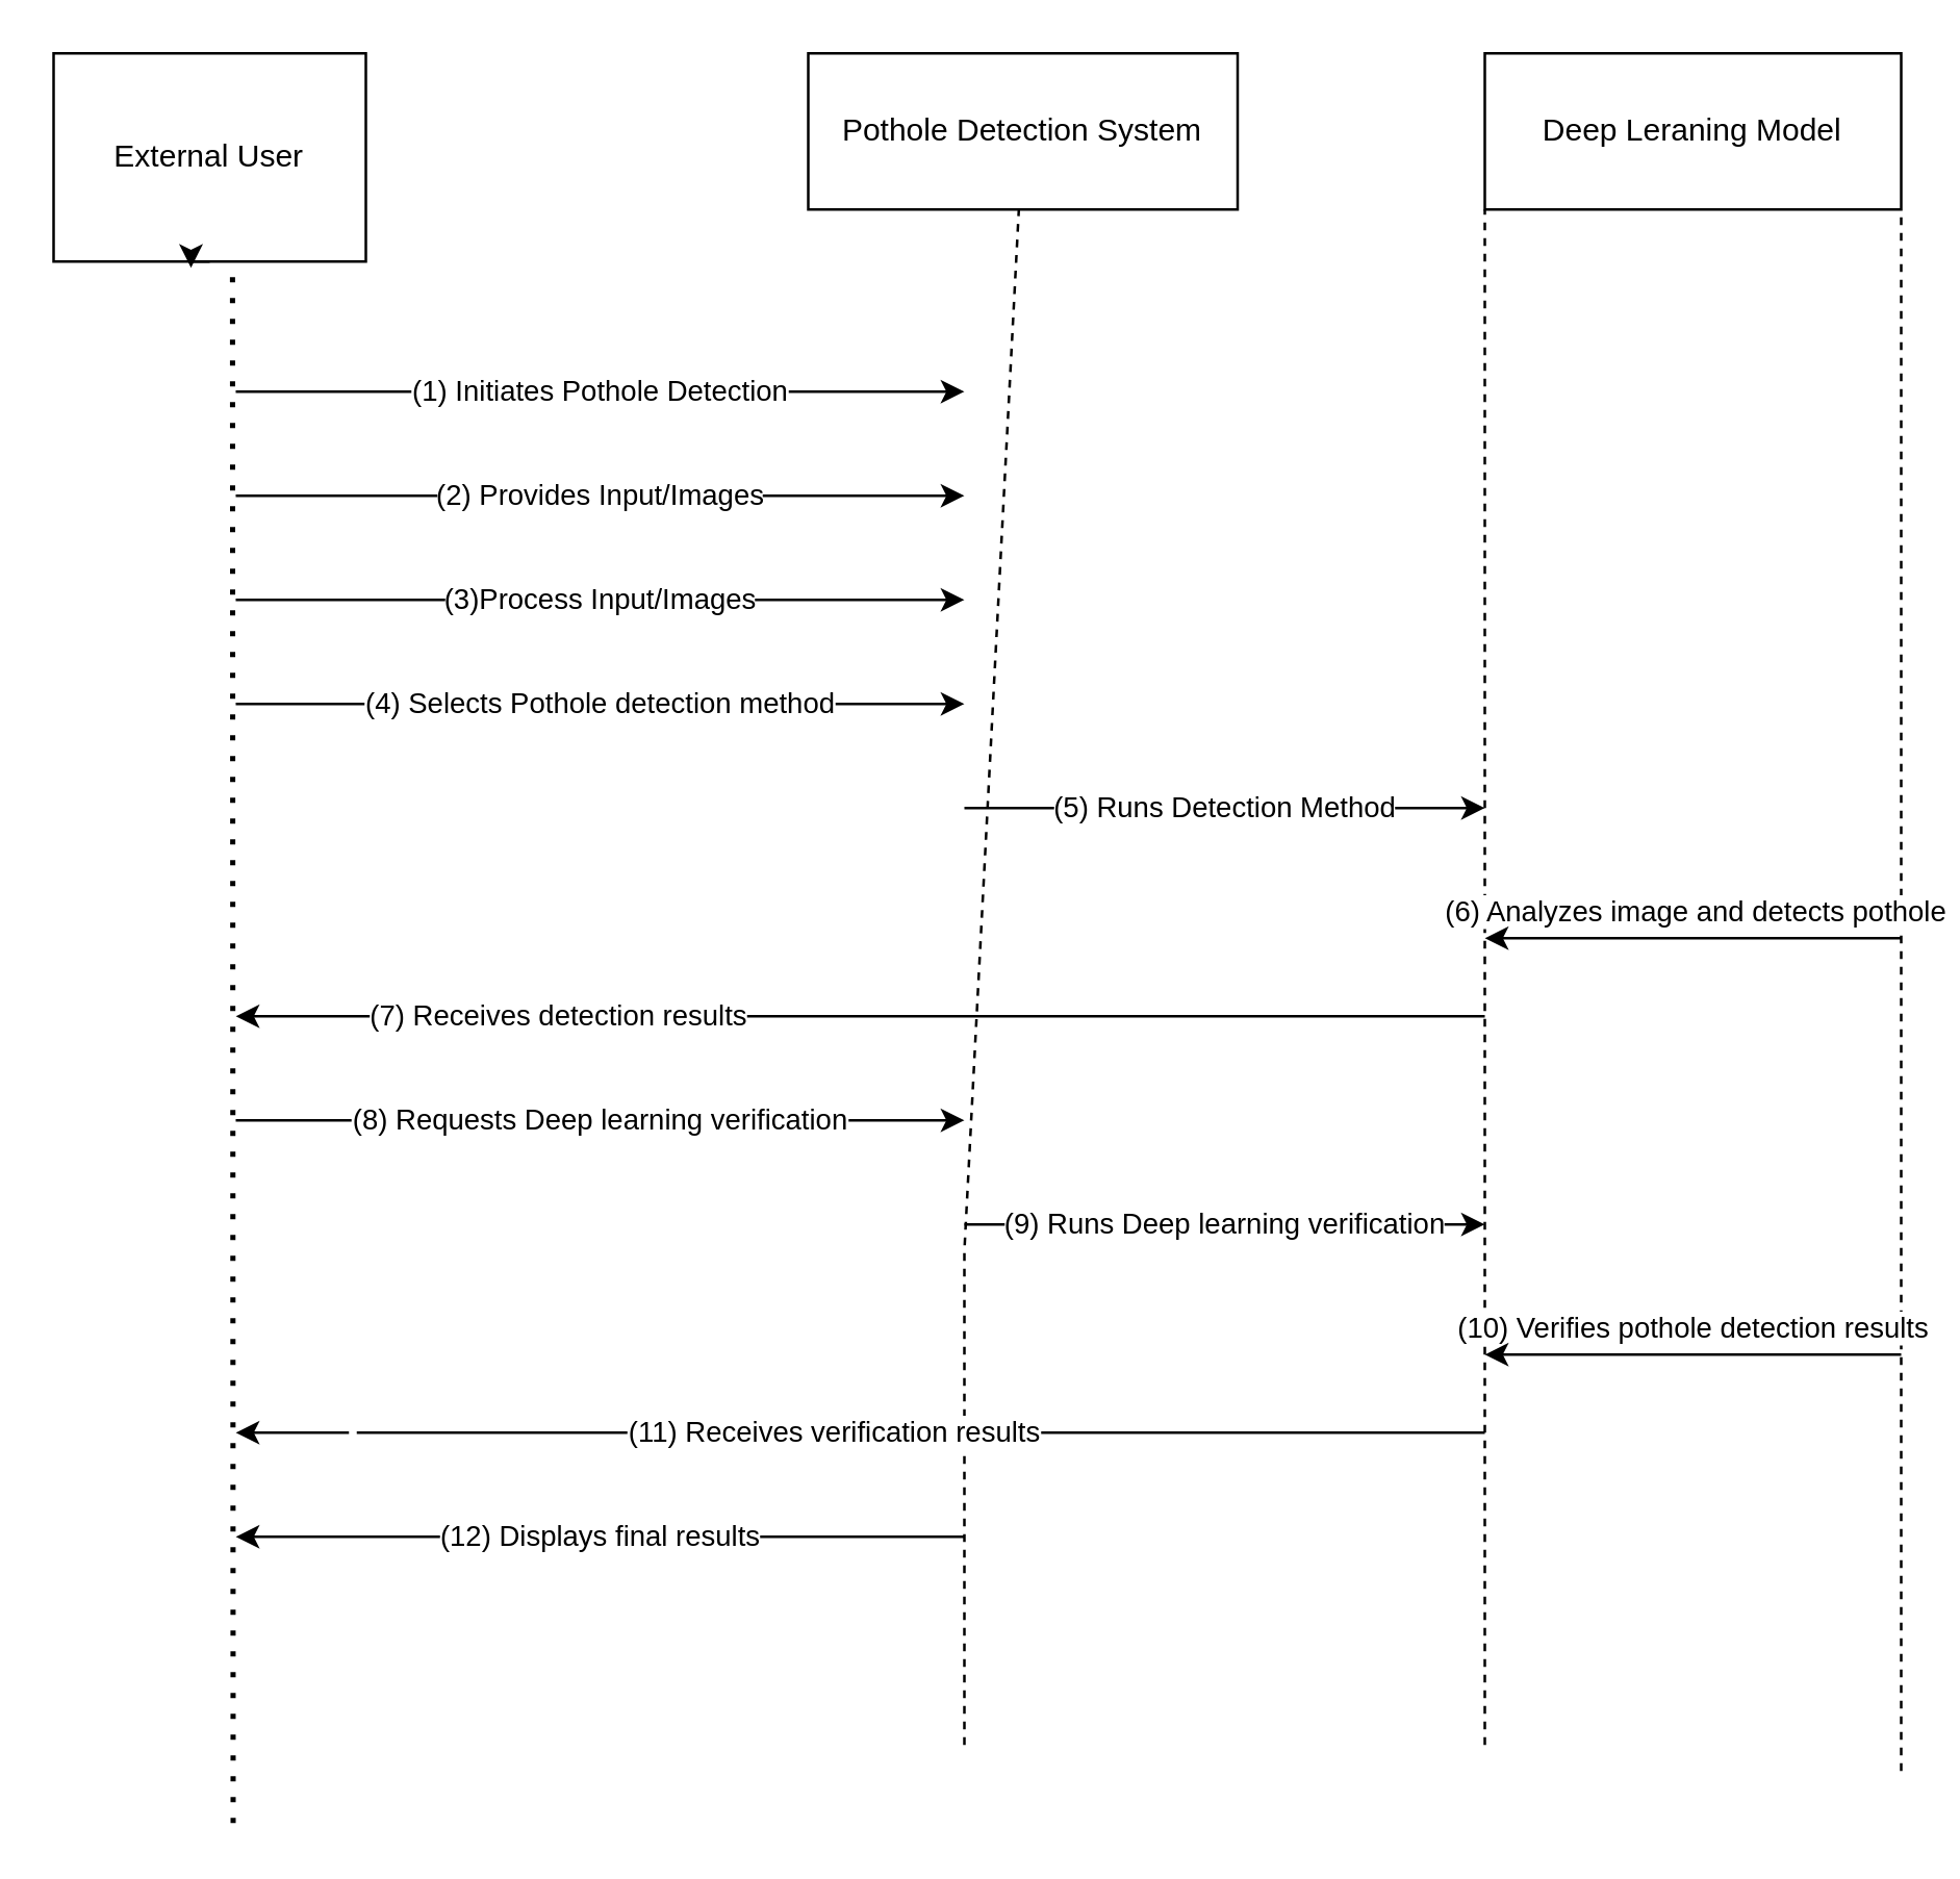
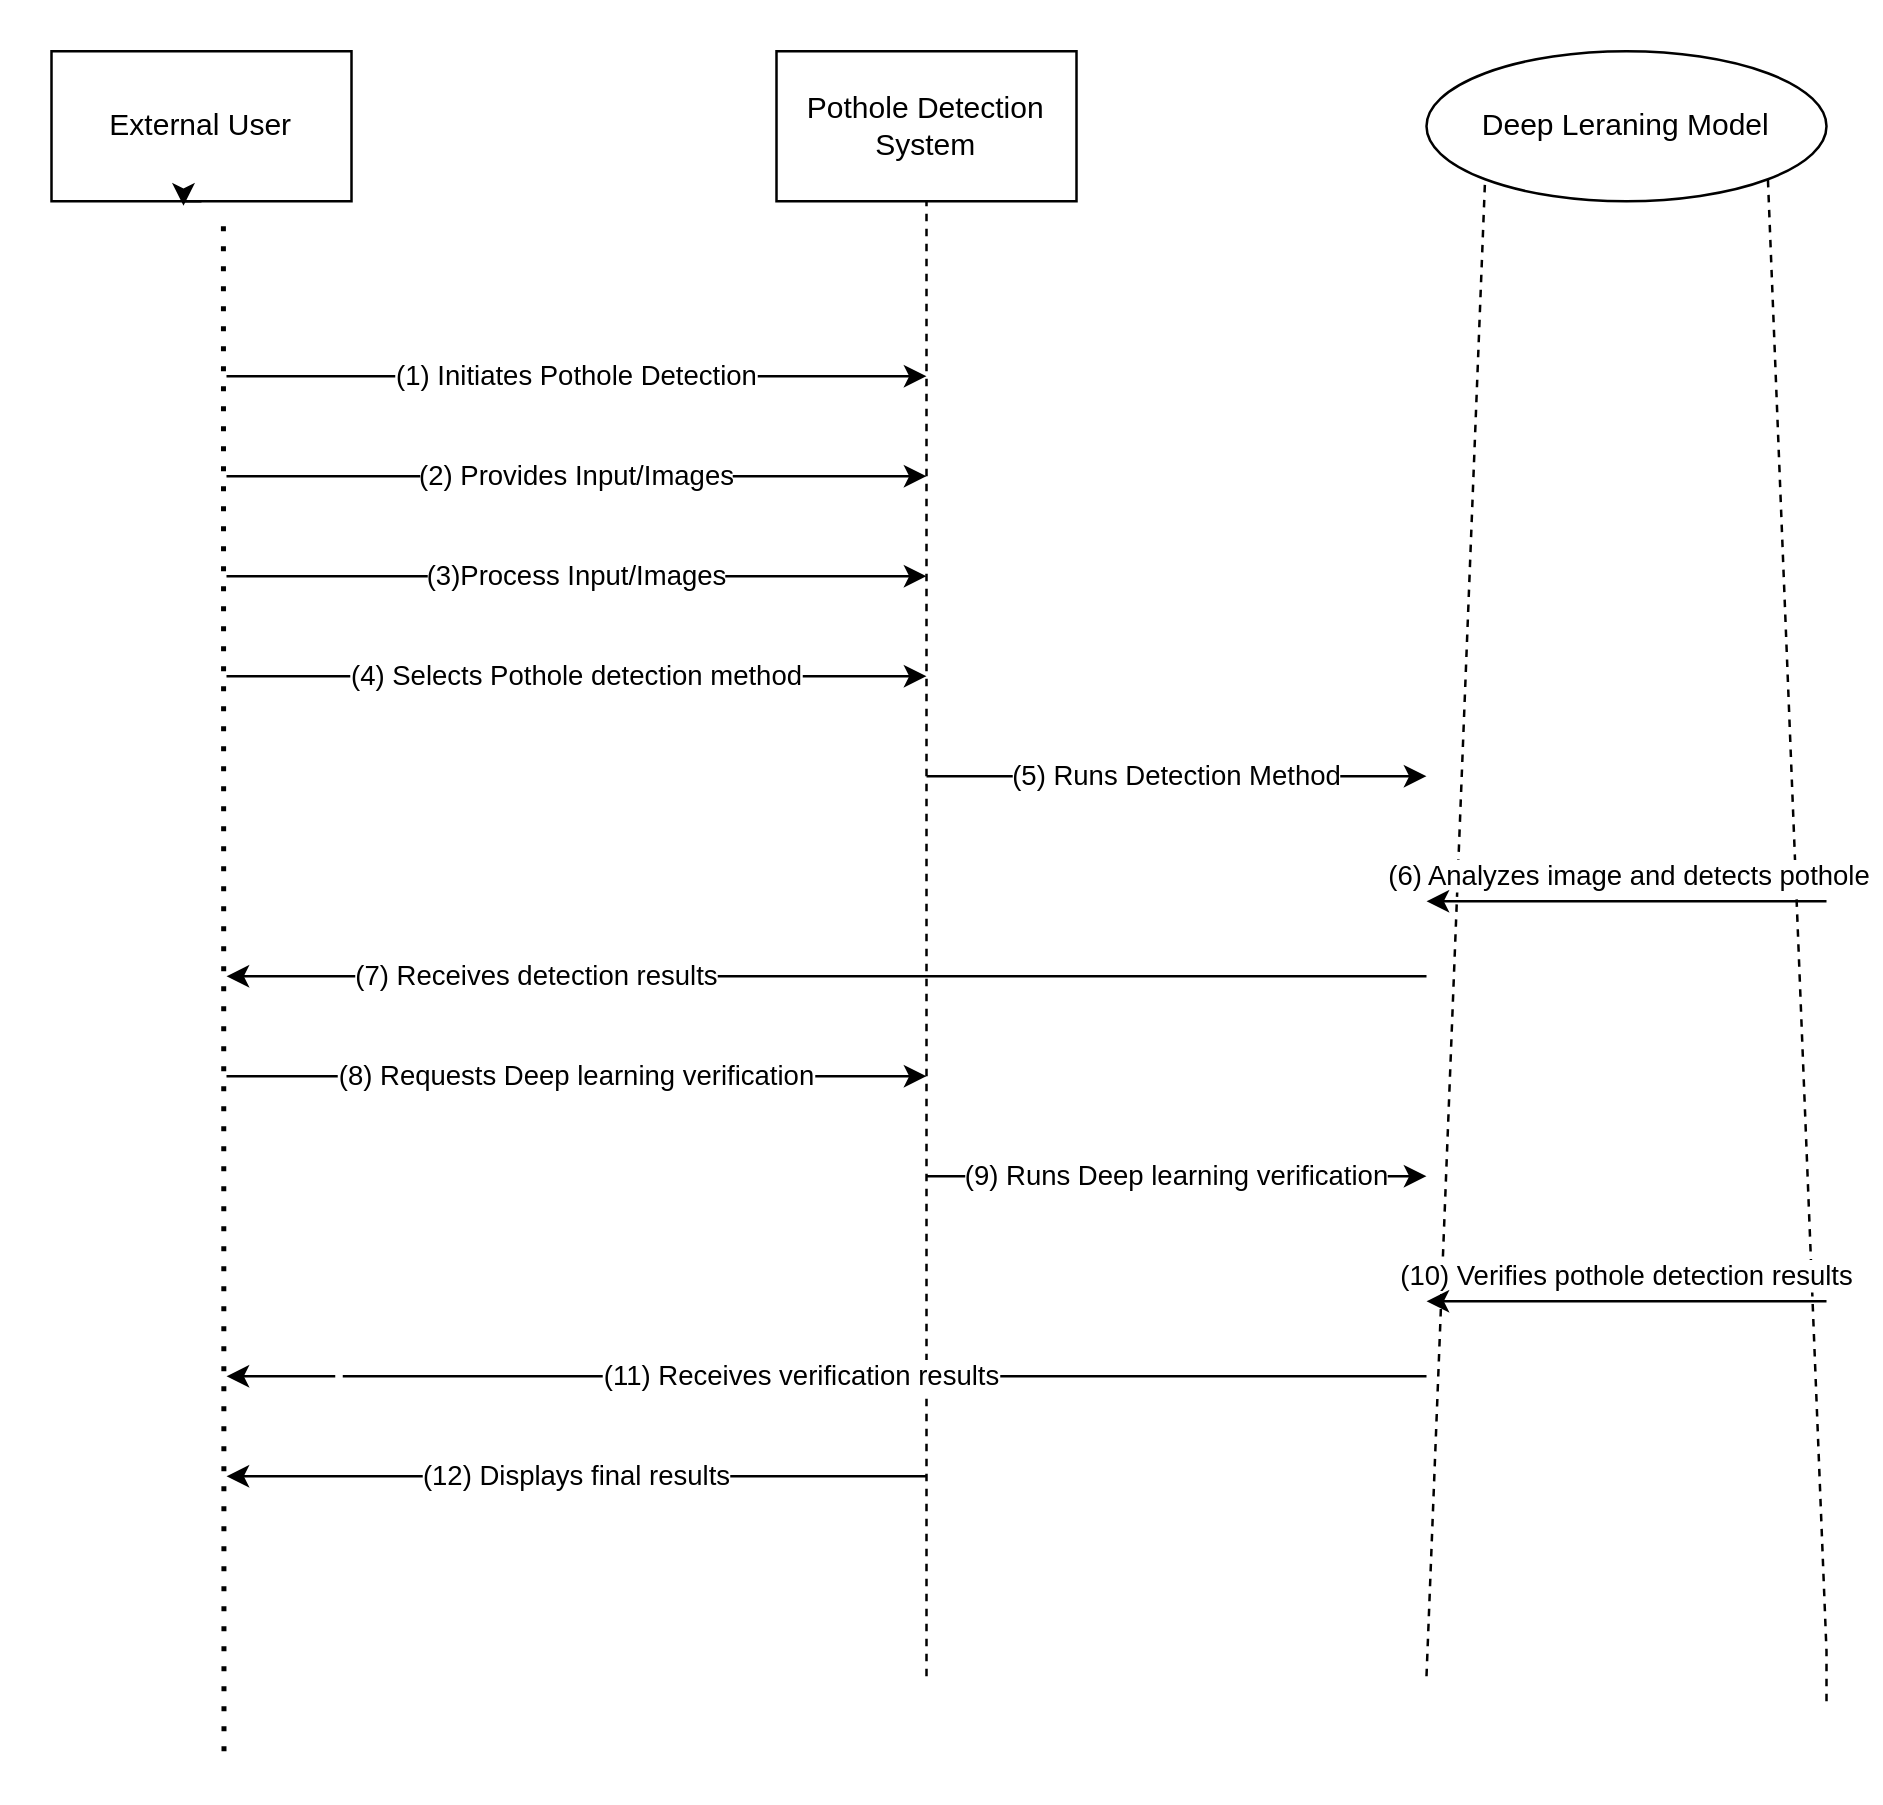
- <mxCell id="3" value="Pothole Detection System" style="rounded=0;whiteSpace=wrap;html=1;" vertex="1" parent="1"><mxGeometry x="310" y="20" width="165" height="60" as="geometry" /></mxCell>
+ <mxCell id="3" value="Pothole Detection System" style="rounded=0;whiteSpace=wrap;html=1;" vertex="1" parent="1"><mxGeometry x="310" y="20" width="120" height="60" as="geometry" /></mxCell>
- <mxCell id="4" value="Deep Leraning Model" style="rounded=0;whiteSpace=wrap;html=1;" vertex="1" parent="1"><mxGeometry x="570" y="20" width="160" height="60" as="geometry" /></mxCell>
+ <mxCell id="4" value="Deep Leraning Model" style="ellipse;whiteSpace=wrap;html=1;" vertex="1" parent="1"><mxGeometry x="570" y="20" width="160" height="60" as="geometry" /></mxCell>
- <mxCell id="2" value="External User" style="rounded=0;whiteSpace=wrap;html=1;" vertex="1" parent="1"><mxGeometry x="20" y="20" width="120" height="80" as="geometry" /></mxCell>
+ <mxCell id="2" value="External User" style="rounded=0;whiteSpace=wrap;html=1;" vertex="1" parent="1"><mxGeometry x="20" y="20" width="120" height="60" as="geometry" /></mxCell>
